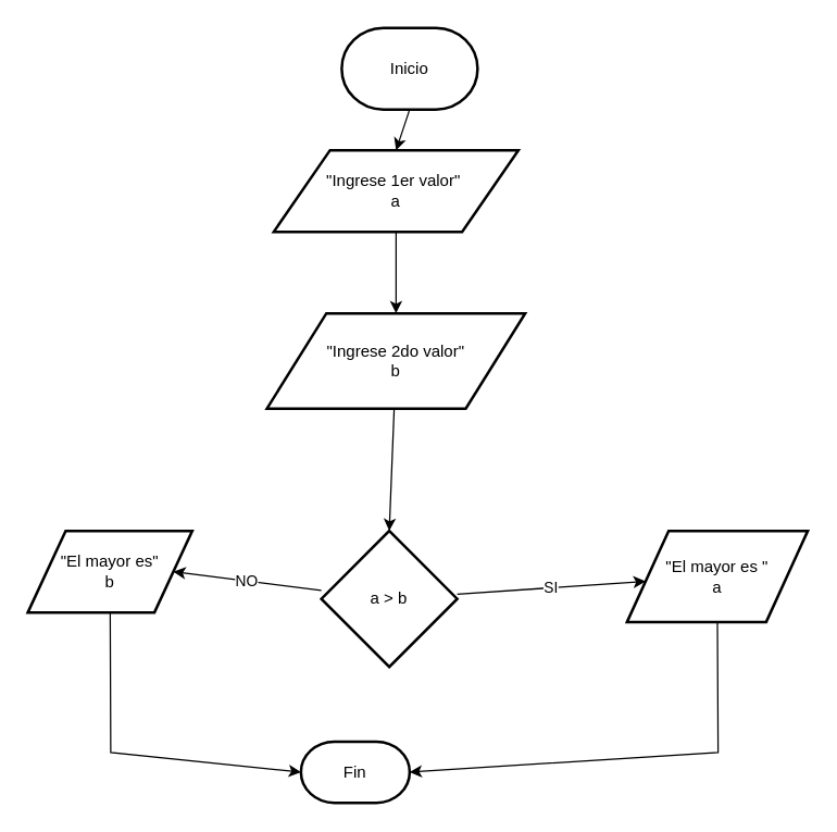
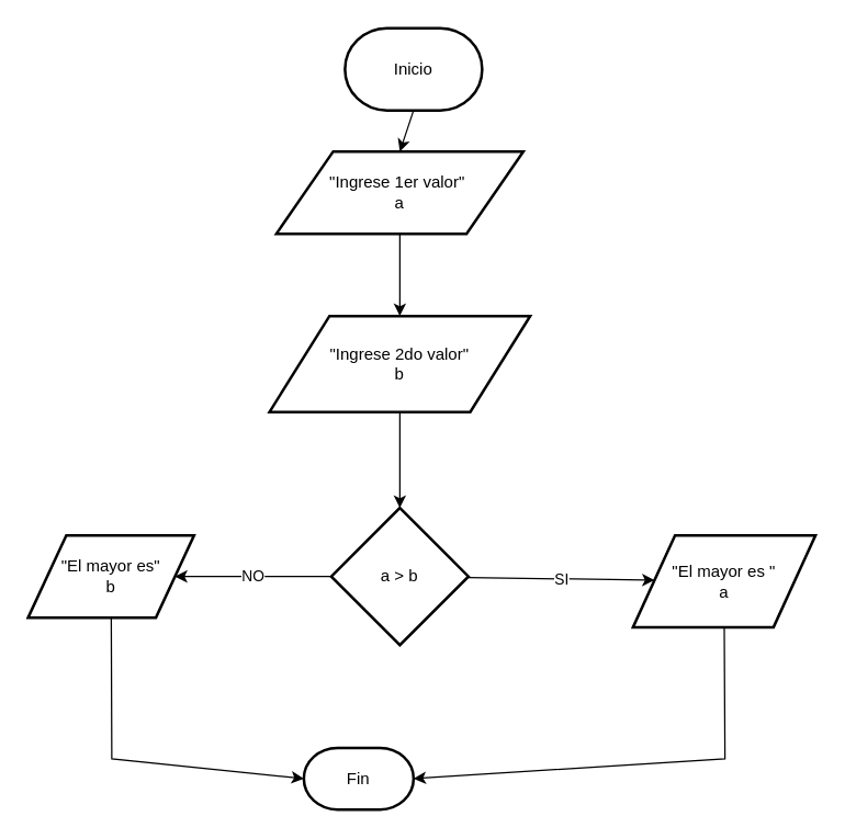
- <mxCell id="10" value="a &amp;gt; b" style="strokeWidth=2;html=1;shape=mxgraph.flowchart.decision;whiteSpace=wrap;rounded=0;" vertex="1" parent="1"><mxGeometry x="236" y="390" width="100" height="100" as="geometry" /></mxCell>
+ <mxCell id="10" value="a &amp;gt; b" style="strokeWidth=2;html=1;shape=mxgraph.flowchart.decision;whiteSpace=wrap;rounded=0;" vertex="1" parent="1"><mxGeometry x="241" y="370" width="100" height="100" as="geometry" /></mxCell>
